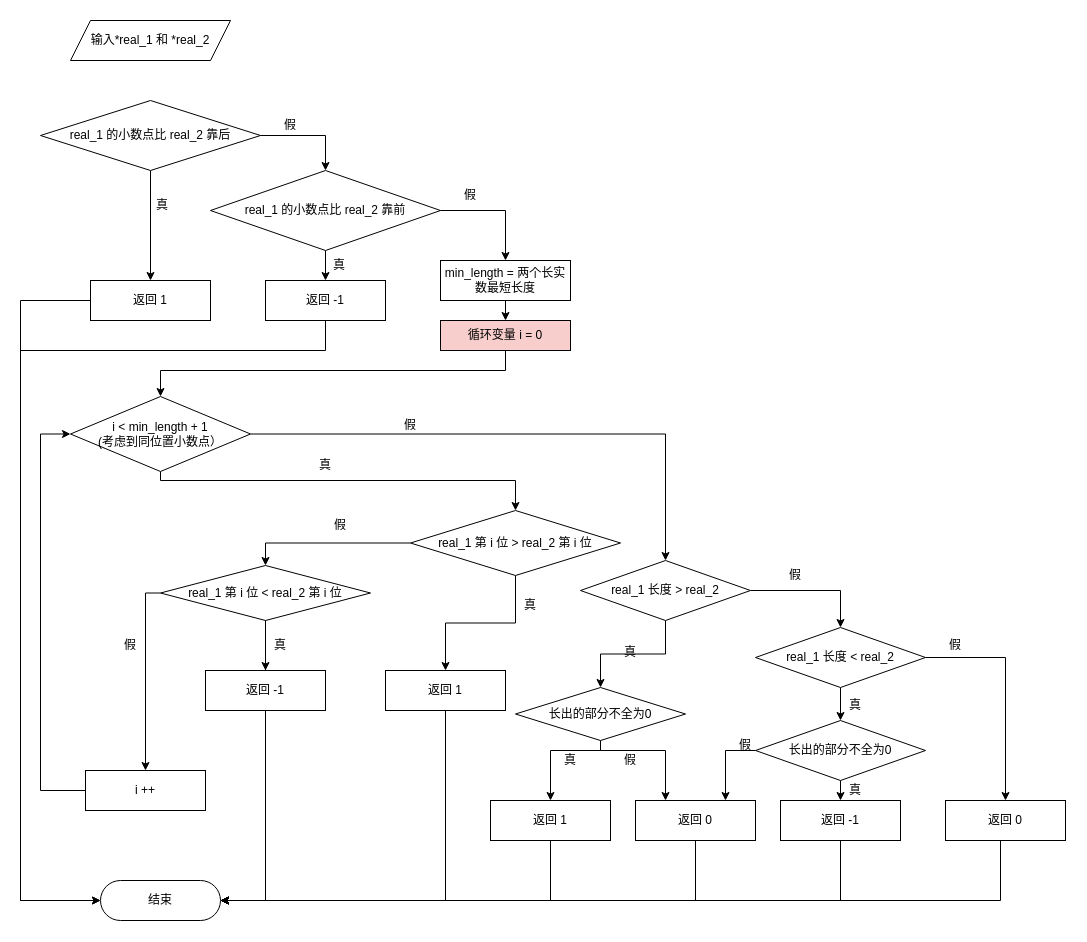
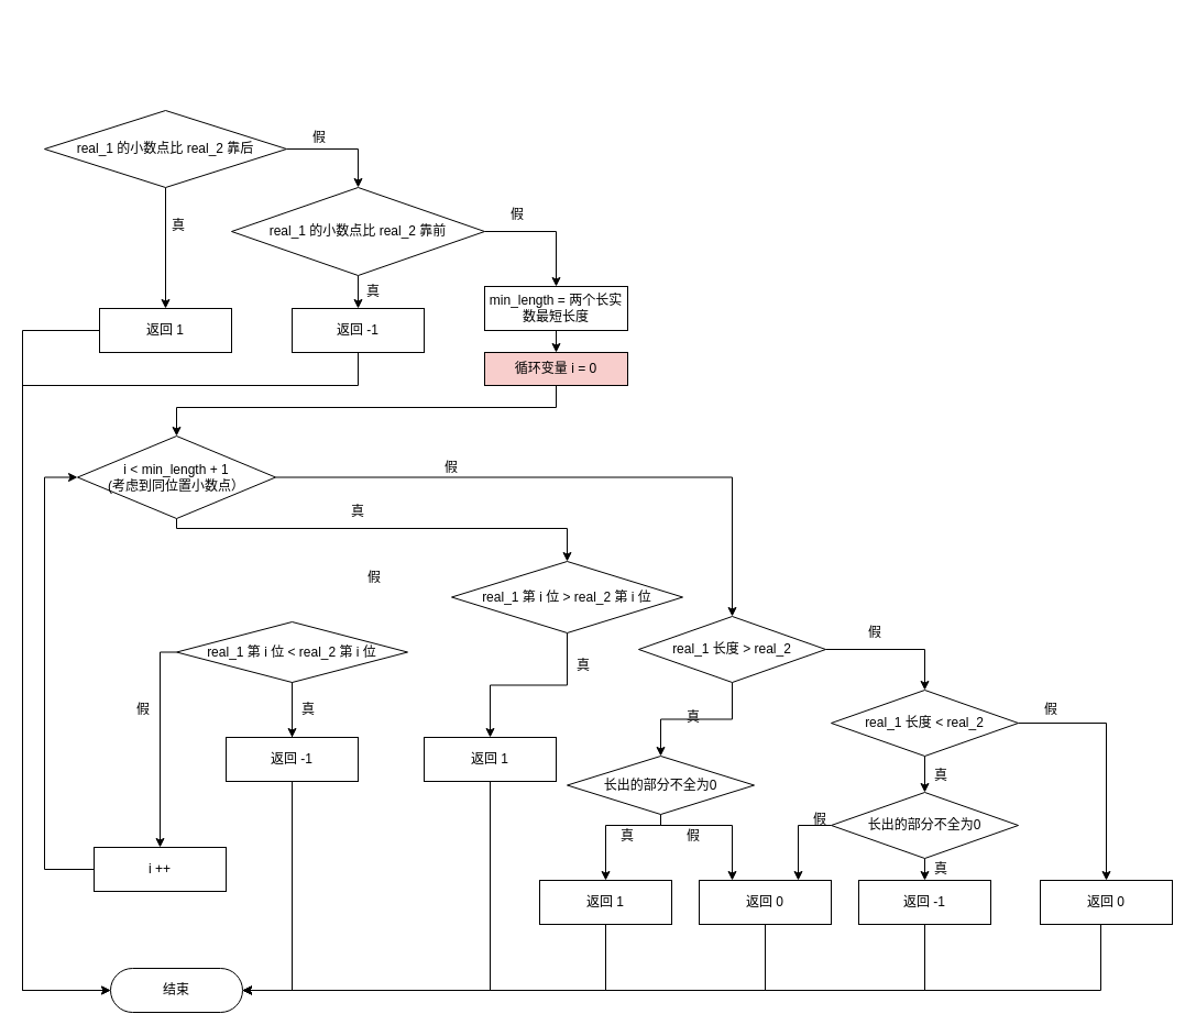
- <mxCell id="2" value="输入*real_1 和 *real_2" style="shape=parallelogram;perimeter=parallelogramPerimeter;whiteSpace=wrap;html=1;fixedSize=1;" parent="1" vertex="1"><mxGeometry x="70" y="20" width="160" height="40" as="geometry" /></mxCell>
- <mxCell id="19" style="edgeStyle=orthogonalEdgeStyle;rounded=0;html=1;entryX=0.5;entryY=0;entryDx=0;entryDy=0;" parent="1" source="20" target="42" edge="1"><mxGeometry relative="1" as="geometry" /></mxCell>
